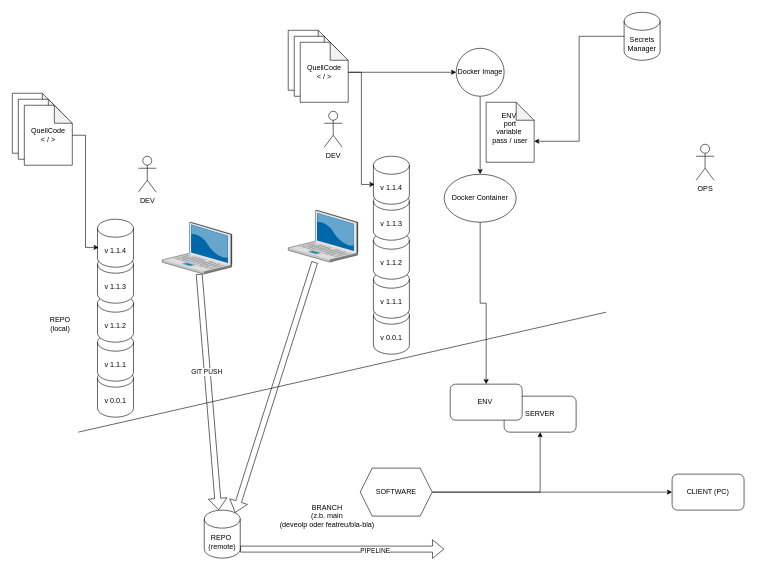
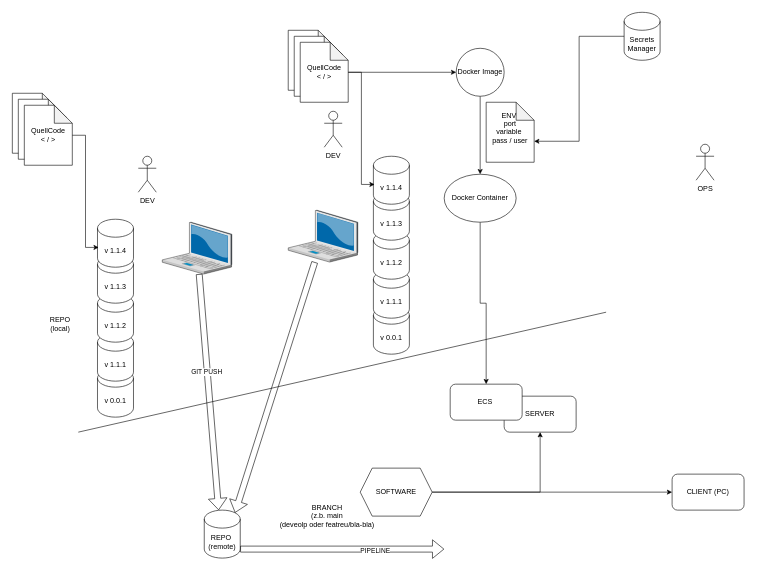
- <mxCell id="44" value="ENV&amp;nbsp;" style="rounded=1;whiteSpace=wrap;html=1;" vertex="1" parent="1"><mxGeometry x="750" y="640" width="120" height="60" as="geometry" /></mxCell>
+ <mxCell id="44" value="ECS&amp;nbsp;" style="rounded=1;whiteSpace=wrap;html=1;" vertex="1" parent="1"><mxGeometry x="750" y="640" width="120" height="60" as="geometry" /></mxCell>
